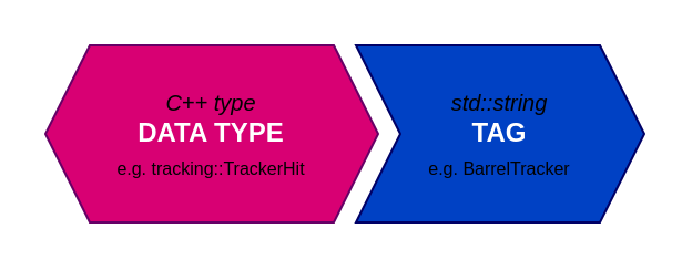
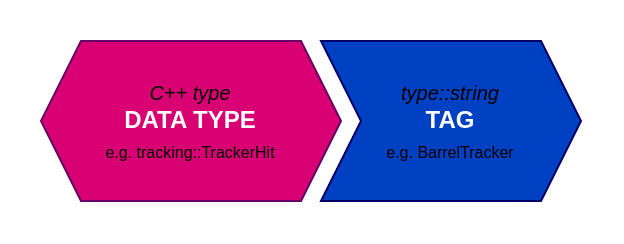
- <mxCell id="3" value="&lt;div&gt;&lt;i&gt;&lt;font style=&quot;font-size: 10px;&quot;&gt;std::string&lt;/font&gt;&lt;/i&gt;&lt;/div&gt;&lt;b&gt;&lt;font color=&quot;#ffffff&quot;&gt;TAG&lt;/font&gt;&lt;/b&gt;&lt;div&gt;&lt;font style=&quot;font-size: 8px;&quot;&gt;e.g. BarrelTracker&lt;/font&gt;&lt;/div&gt;" style="shape=step;perimeter=stepPerimeter;whiteSpace=wrap;html=1;fixedSize=1;fillColor=#0041C4;strokeColor=#000066;" vertex="1" parent="1"><mxGeometry x="160" y="20" width="130" height="80" as="geometry" /></mxCell>
+ <mxCell id="3" value="&lt;div&gt;&lt;i&gt;&lt;font style=&quot;font-size: 10px;&quot;&gt;type::string&lt;/font&gt;&lt;/i&gt;&lt;/div&gt;&lt;b&gt;&lt;font color=&quot;#ffffff&quot;&gt;TAG&lt;/font&gt;&lt;/b&gt;&lt;div&gt;&lt;font style=&quot;font-size: 8px;&quot;&gt;e.g. BarrelTracker&lt;/font&gt;&lt;/div&gt;" style="shape=step;perimeter=stepPerimeter;whiteSpace=wrap;html=1;fixedSize=1;fillColor=#0041C4;strokeColor=#000066;" vertex="1" parent="1"><mxGeometry x="160" y="20" width="130" height="80" as="geometry" /></mxCell>
